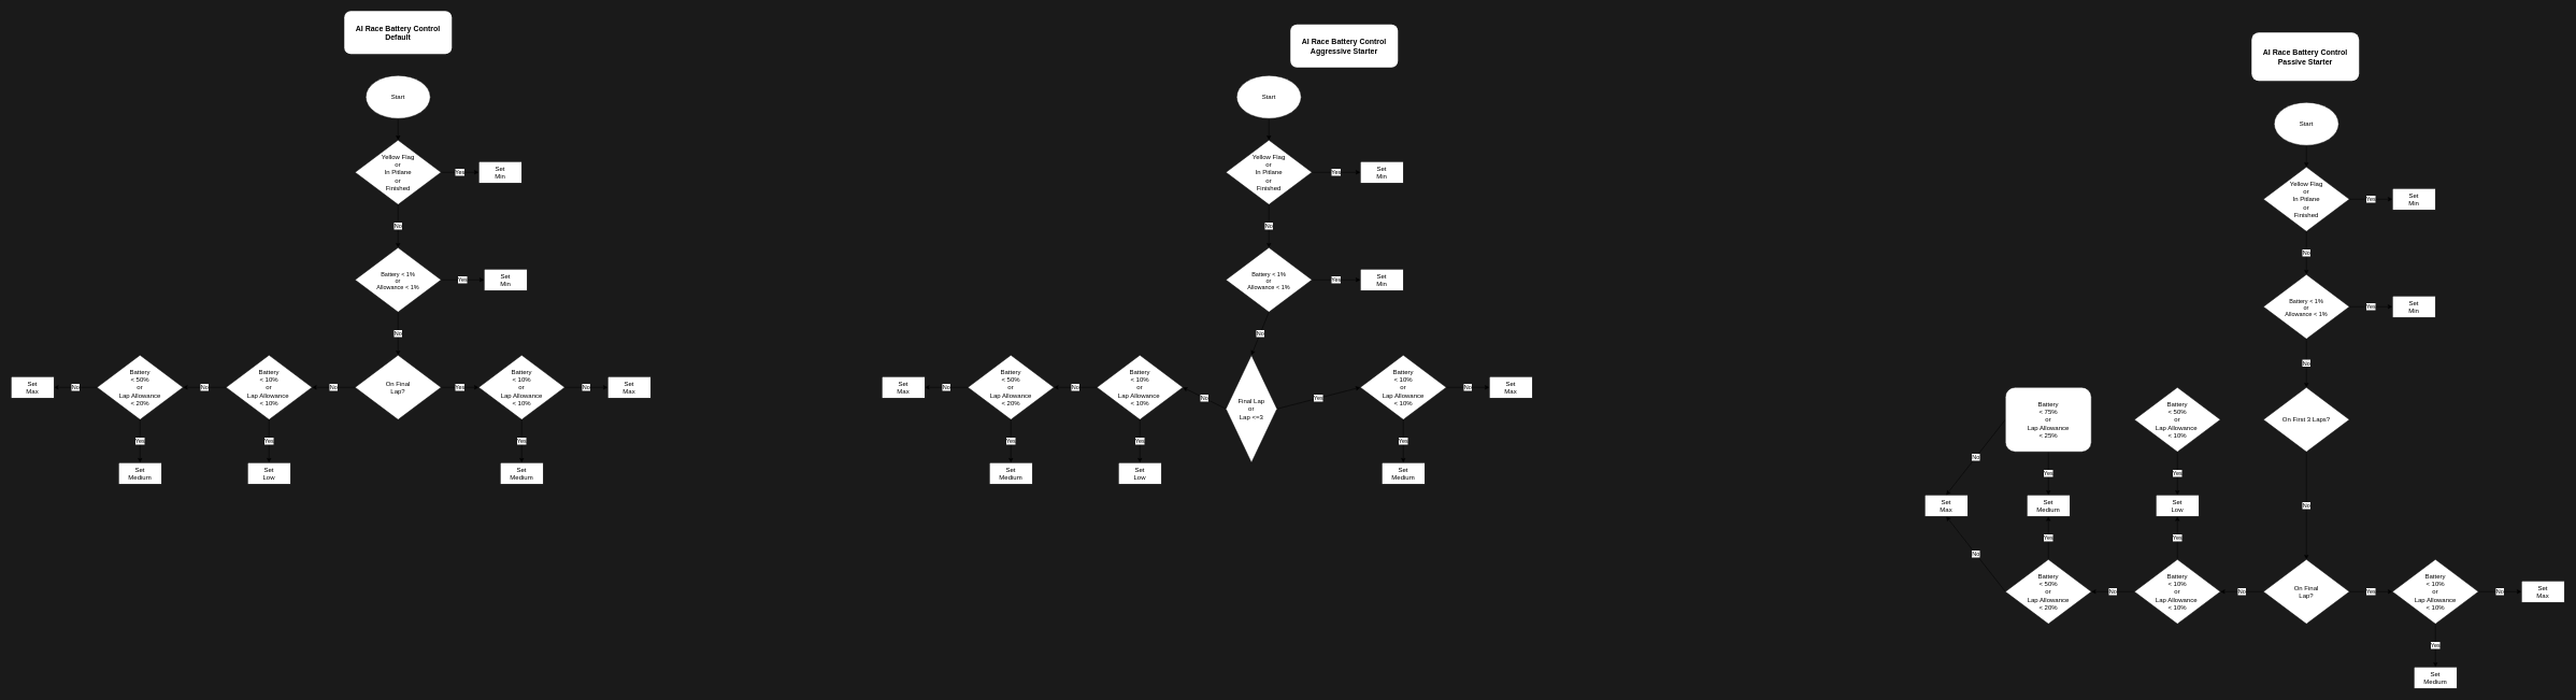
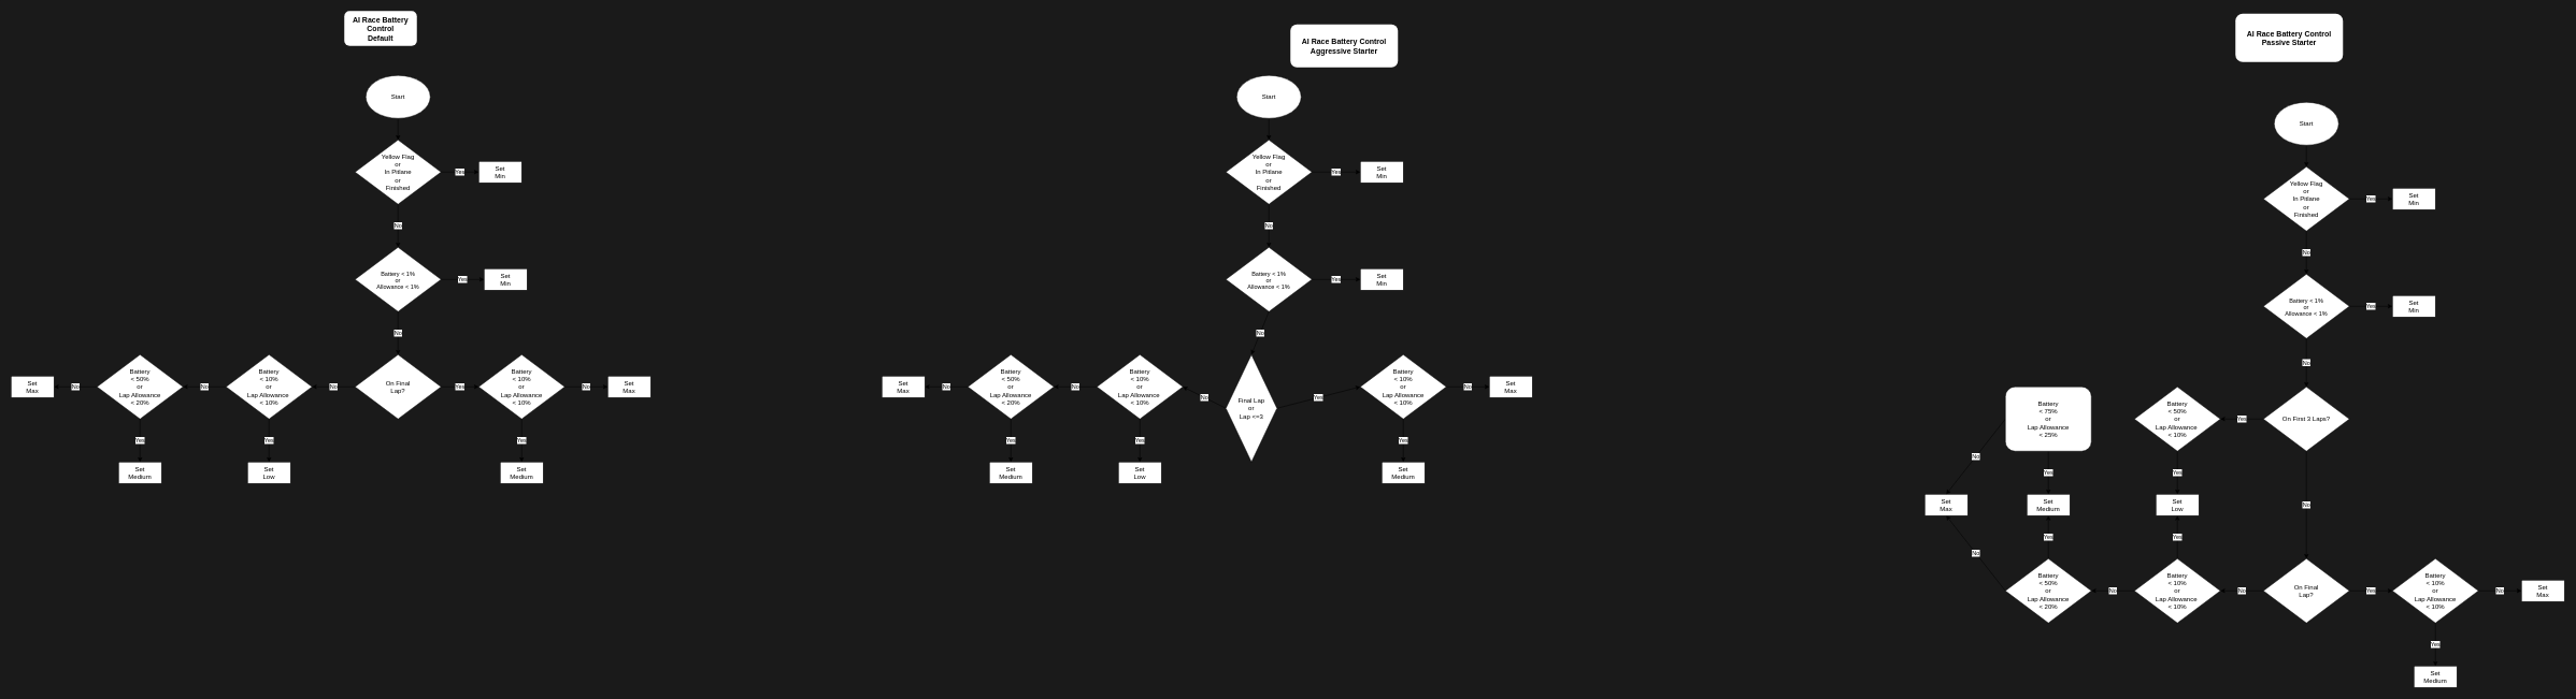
- <mxCell id="5" value="AI Race Battery Control&lt;div style=&quot;font-size: 14px;&quot;&gt;Default&lt;/div&gt;" style="text;html=1;align=center;verticalAlign=middle;whiteSpace=wrap;rounded=1;fontStyle=1;fontSize=14;horizontal=1;fillColor=default;glass=0;shadow=0;" parent="1" vertex="1"><mxGeometry x="640" y="20" width="200" height="80" as="geometry" /></mxCell>
+ <mxCell id="5" value="AI Race Battery Control&lt;div style=&quot;font-size: 14px;&quot;&gt;Default&lt;/div&gt;" style="text;html=1;align=center;verticalAlign=middle;whiteSpace=wrap;rounded=1;fontStyle=1;fontSize=14;horizontal=1;fillColor=default;glass=0;shadow=0;" parent="1" vertex="1"><mxGeometry x="640" y="20" width="135" height="65" as="geometry" /></mxCell>
- <mxCell id="27" value="AI Race Battery Control&lt;div style=&quot;font-size: 14px;&quot;&gt;Passive Starter&lt;/div&gt;" style="text;html=1;align=center;verticalAlign=middle;whiteSpace=wrap;rounded=1;fontStyle=1;fontSize=14;horizontal=1;fillColor=default;" parent="1" vertex="1"><mxGeometry x="4188" y="60" width="200" height="90" as="geometry" /></mxCell>
+ <mxCell id="27" value="AI Race Battery Control&lt;div style=&quot;font-size: 14px;&quot;&gt;Passive Starter&lt;/div&gt;" style="text;html=1;align=center;verticalAlign=middle;whiteSpace=wrap;rounded=1;fontStyle=1;fontSize=14;horizontal=1;fillColor=default;" parent="1" vertex="1"><mxGeometry x="4158" y="25" width="200" height="90" as="geometry" /></mxCell>
+ <mxCell id="84" value="Yes" style="edgeStyle=none;html=1;exitX=0;exitY=0.5;exitDx=0;exitDy=0;entryX=1;entryY=0.5;entryDx=0;entryDy=0;fontSize=11;" edge="1" parent="1" source="86" target="88"><mxGeometry relative="1" as="geometry"><mxPoint x="4150" y="780" as="targetPoint" /></mxGeometry></mxCell>
